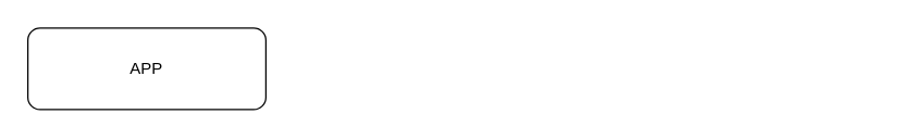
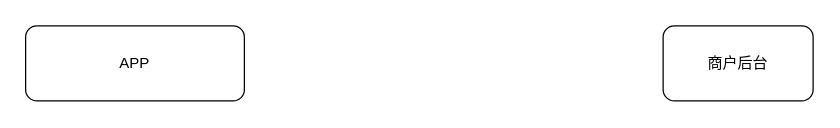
+ <mxCell id="3" value="商户后台" style="rounded=1;whiteSpace=wrap;html=1;" vertex="1" parent="1"><mxGeometry x="530" y="20" width="120" height="60" as="geometry" /></mxCell>
